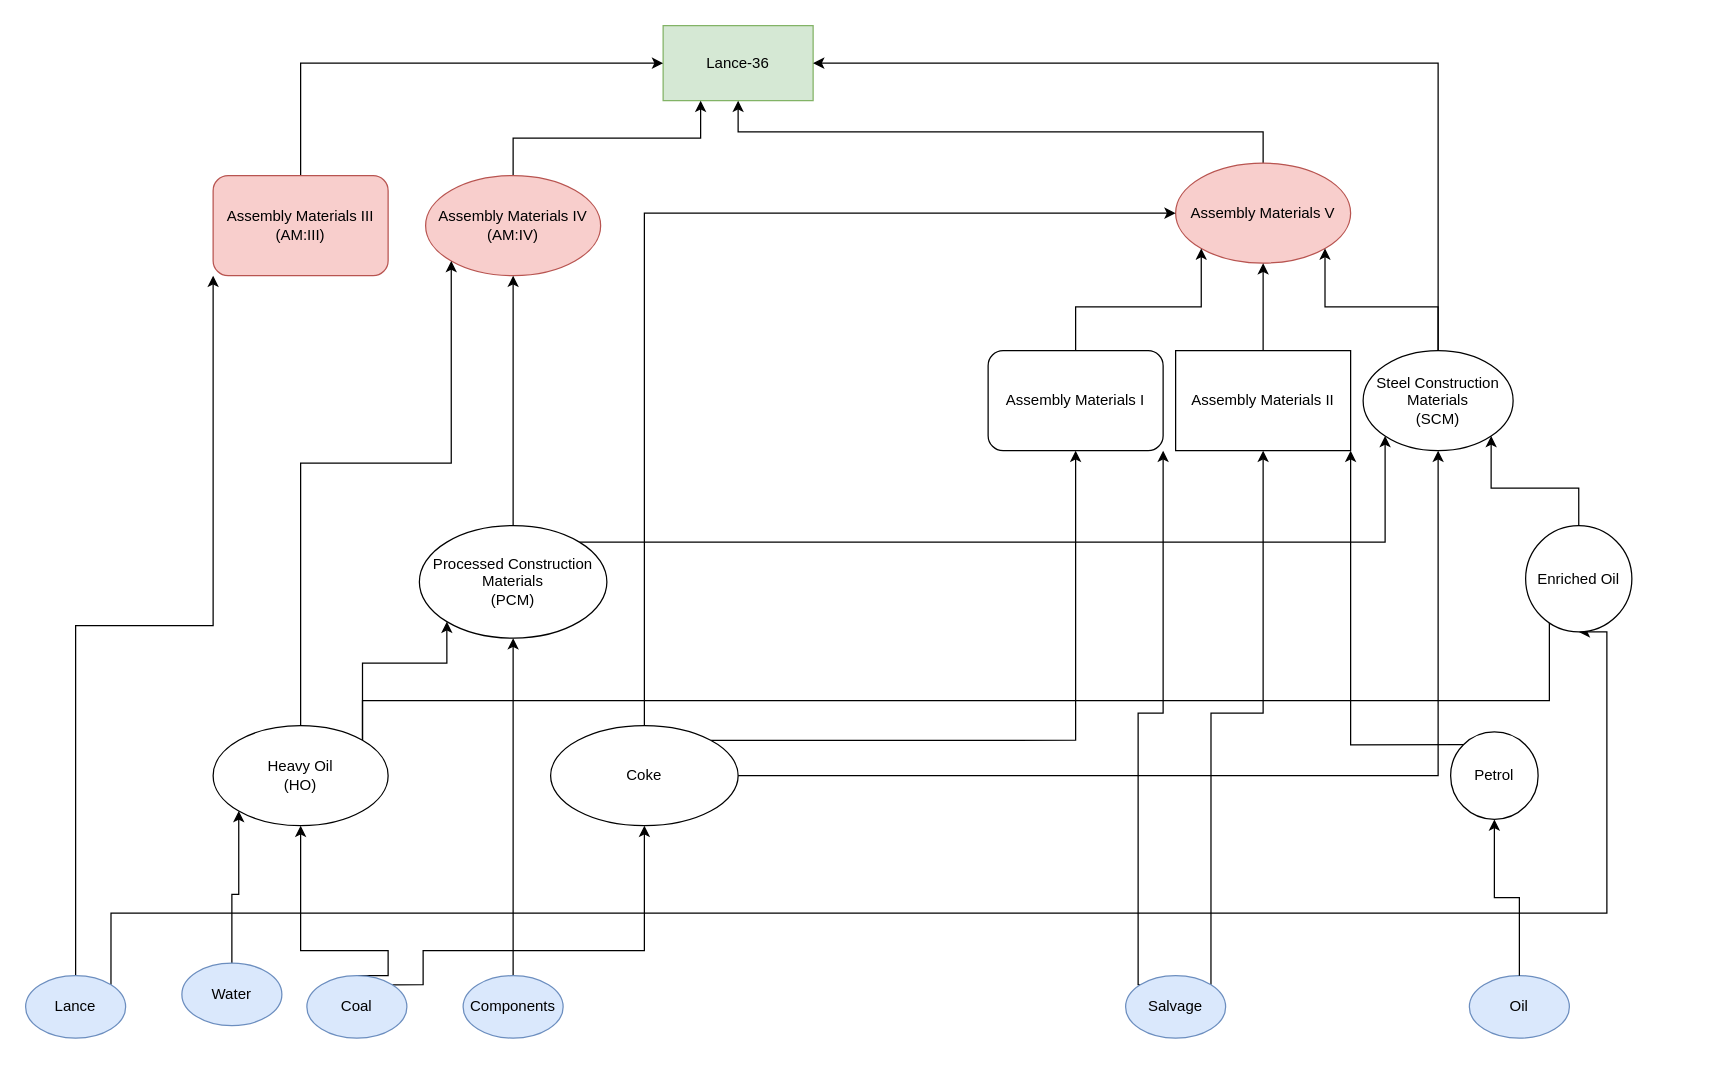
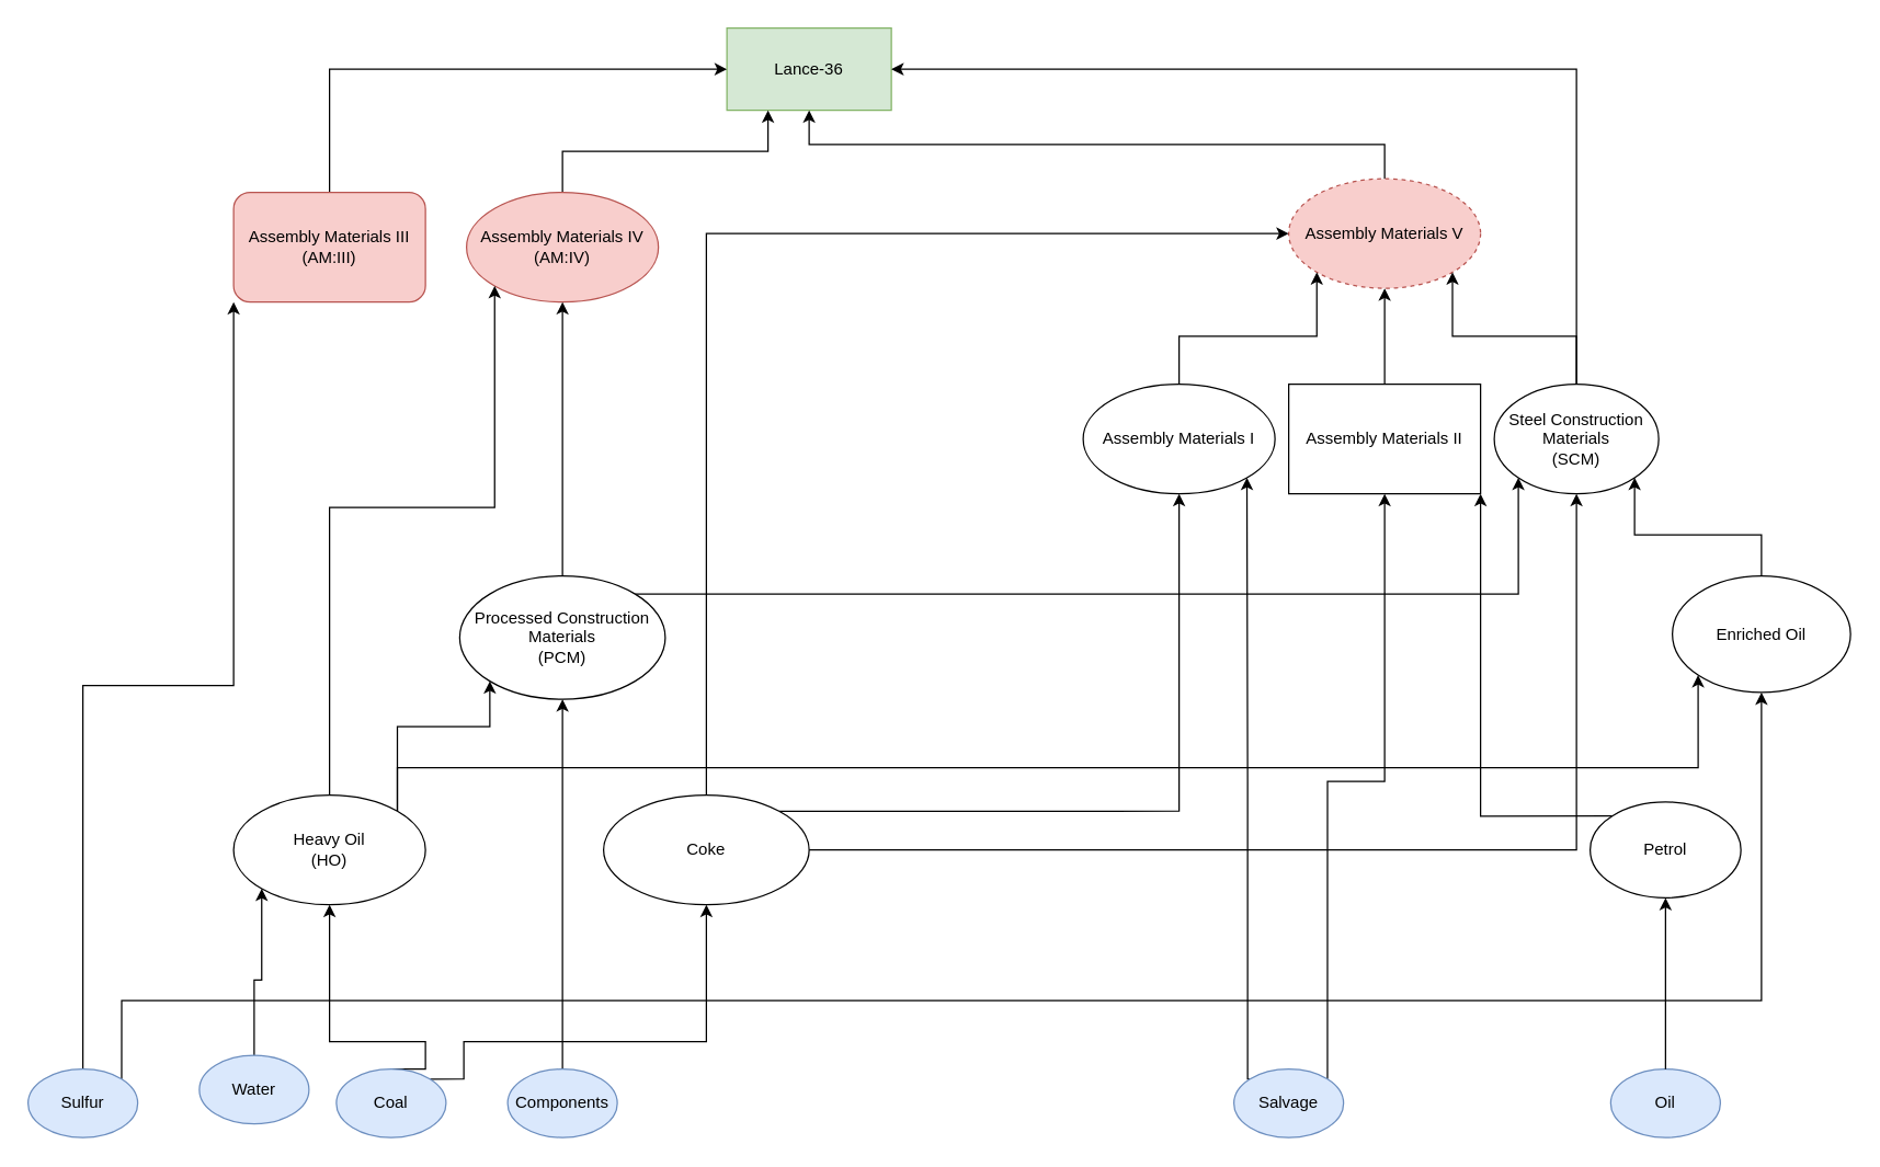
- <mxCell id="8" value="Assembly Materials V" style="ellipse;whiteSpace=wrap;html=1;fillColor=#f8cecc;strokeColor=#b85450;" vertex="1" parent="1"><mxGeometry x="940" y="130" width="140" height="80" as="geometry" /></mxCell>
+ <mxCell id="8" value="Assembly Materials V" style="ellipse;whiteSpace=wrap;html=1;fillColor=#f8cecc;strokeColor=#b85450;dashed=1;" vertex="1" parent="1"><mxGeometry x="940" y="130" width="140" height="80" as="geometry" /></mxCell>
- <mxCell id="36" value="Assembly Materials I" style="whiteSpace=wrap;html=1;rounded=1;" vertex="1" parent="1"><mxGeometry x="790" y="280" width="140" height="80" as="geometry" /></mxCell>
+ <mxCell id="36" value="Assembly Materials I" style="ellipse;whiteSpace=wrap;html=1;" vertex="1" parent="1"><mxGeometry x="790" y="280" width="140" height="80" as="geometry" /></mxCell>
- <mxCell id="42" value="Enriched Oil" style="ellipse;whiteSpace=wrap;html=1;" vertex="1" parent="1"><mxGeometry x="1220" y="420" width="85" height="85" as="geometry" /></mxCell>
+ <mxCell id="42" value="Enriched Oil" style="ellipse;whiteSpace=wrap;html=1;" vertex="1" parent="1"><mxGeometry x="1220" y="420" width="130" height="85" as="geometry" /></mxCell>
- <mxCell id="45" value="Petrol" style="ellipse;whiteSpace=wrap;html=1;" vertex="1" parent="1"><mxGeometry x="1160" y="585" width="70" height="70" as="geometry" /></mxCell>
+ <mxCell id="45" value="Petrol" style="ellipse;whiteSpace=wrap;html=1;" vertex="1" parent="1"><mxGeometry x="1160" y="585" width="110" height="70" as="geometry" /></mxCell>
- <mxCell id="26" value="Lance" style="ellipse;whiteSpace=wrap;html=1;fillColor=#dae8fc;strokeColor=#6c8ebf;" vertex="1" parent="1"><mxGeometry x="20" y="780" width="80" height="50" as="geometry" /></mxCell>
+ <mxCell id="26" value="Sulfur" style="ellipse;whiteSpace=wrap;html=1;fillColor=#dae8fc;strokeColor=#6c8ebf;" vertex="1" parent="1"><mxGeometry x="20" y="780" width="80" height="50" as="geometry" /></mxCell>
